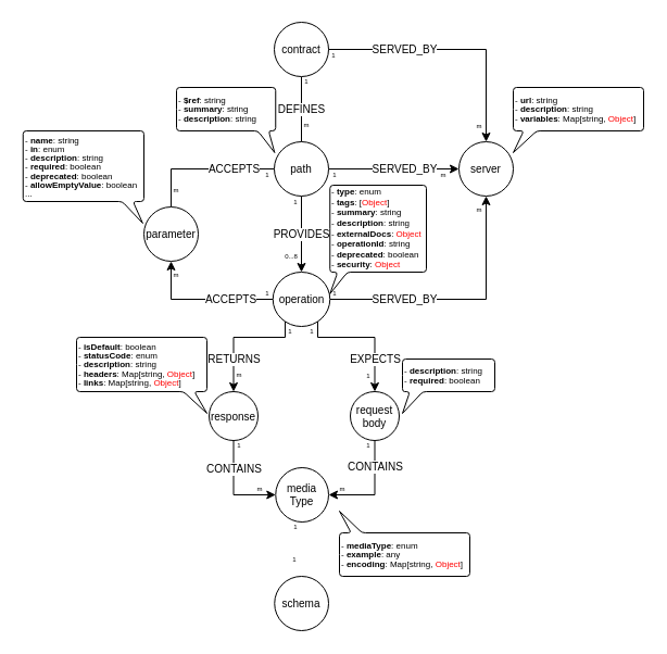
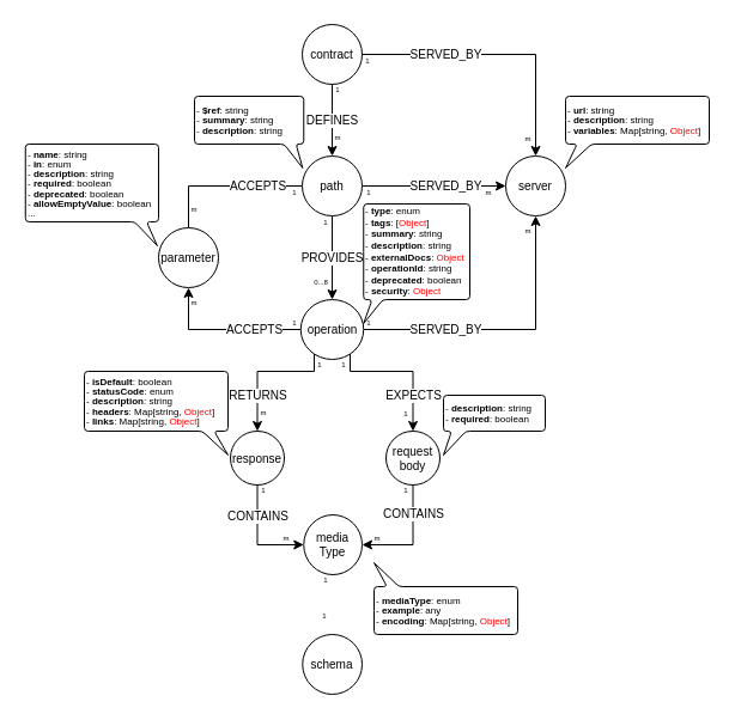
- <mxCell id="2" value="DEFINES" style="edgeStyle=orthogonalEdgeStyle;rounded=0;orthogonalLoop=1;jettySize=auto;html=1;entryX=0.5;entryY=0;entryDx=0;entryDy=0;fontSize=10;endArrow=none;" parent="1" source="3" target="9" edge="1"><mxGeometry x="0.008" relative="1" as="geometry"><mxPoint as="offset" /></mxGeometry></mxCell>
+ <mxCell id="2" value="DEFINES" style="edgeStyle=orthogonalEdgeStyle;rounded=0;orthogonalLoop=1;jettySize=auto;html=1;entryX=0.5;entryY=0;entryDx=0;entryDy=0;fontSize=10;" parent="1" source="3" target="9" edge="1"><mxGeometry x="0.008" relative="1" as="geometry"><mxPoint as="offset" /></mxGeometry></mxCell>
